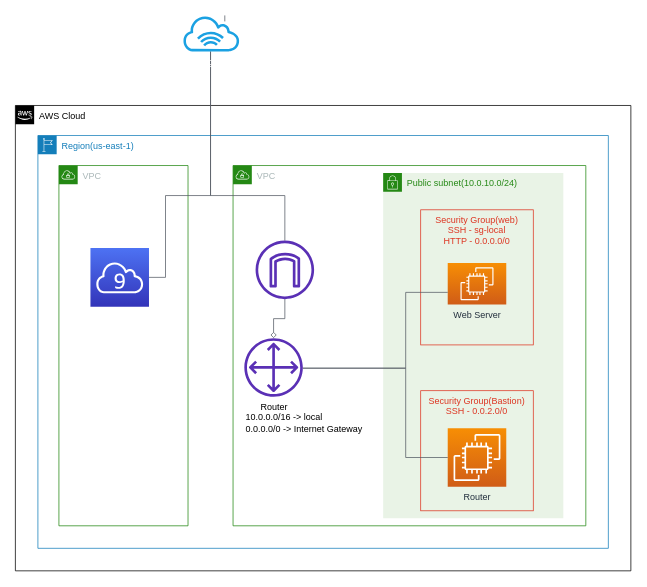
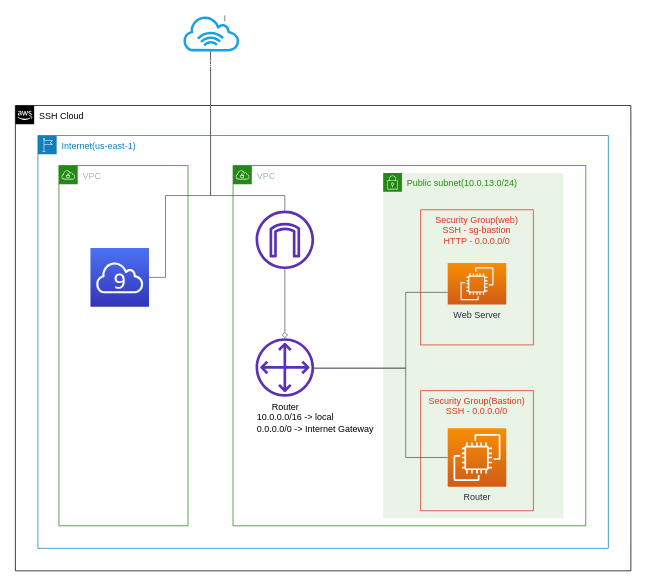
- <mxCell id="2" value="AWS Cloud" style="points=[[0,0],[0.25,0],[0.5,0],[0.75,0],[1,0],[1,0.25],[1,0.5],[1,0.75],[1,1],[0.75,1],[0.5,1],[0.25,1],[0,1],[0,0.75],[0,0.5],[0,0.25]];outlineConnect=0;html=1;whiteSpace=wrap;fontSize=12;fontStyle=0;shape=mxgraph.aws4.group;grIcon=mxgraph.aws4.group_aws_cloud_alt;verticalAlign=top;align=left;spacingLeft=30;dashed=0;" vertex="1" parent="1"><mxGeometry x="20" y="140" width="820" height="620" as="geometry" /></mxCell>
+ <mxCell id="2" value="SSH Cloud" style="points=[[0,0],[0.25,0],[0.5,0],[0.75,0],[1,0],[1,0.25],[1,0.5],[1,0.75],[1,1],[0.75,1],[0.5,1],[0.25,1],[0,1],[0,0.75],[0,0.5],[0,0.25]];outlineConnect=0;html=1;whiteSpace=wrap;fontSize=12;fontStyle=0;shape=mxgraph.aws4.group;grIcon=mxgraph.aws4.group_aws_cloud_alt;verticalAlign=top;align=left;spacingLeft=30;dashed=0;" vertex="1" parent="1"><mxGeometry x="20" y="140" width="820" height="620" as="geometry" /></mxCell>
- <mxCell id="3" value="Region(us-east-1)" style="points=[[0,0],[0.25,0],[0.5,0],[0.75,0],[1,0],[1,0.25],[1,0.5],[1,0.75],[1,1],[0.75,1],[0.5,1],[0.25,1],[0,1],[0,0.75],[0,0.5],[0,0.25]];outlineConnect=0;gradientColor=none;html=1;whiteSpace=wrap;fontSize=12;fontStyle=0;shape=mxgraph.aws4.group;grIcon=mxgraph.aws4.group_region;strokeColor=#147EBA;fillColor=none;verticalAlign=top;align=left;spacingLeft=30;fontColor=#147EBA;dashed=0;" vertex="1" parent="1"><mxGeometry x="50" y="180" width="760" height="550" as="geometry" /></mxCell>
+ <mxCell id="3" value="Internet(us-east-1)" style="points=[[0,0],[0.25,0],[0.5,0],[0.75,0],[1,0],[1,0.25],[1,0.5],[1,0.75],[1,1],[0.75,1],[0.5,1],[0.25,1],[0,1],[0,0.75],[0,0.5],[0,0.25]];outlineConnect=0;gradientColor=none;html=1;whiteSpace=wrap;fontSize=12;fontStyle=0;shape=mxgraph.aws4.group;grIcon=mxgraph.aws4.group_region;strokeColor=#147EBA;fillColor=none;verticalAlign=top;align=left;spacingLeft=30;fontColor=#147EBA;dashed=0;" vertex="1" parent="1"><mxGeometry x="50" y="180" width="760" height="550" as="geometry" /></mxCell>
- <mxCell id="5" value="Public subnet(10.0.10.0/24)" style="points=[[0,0],[0.25,0],[0.5,0],[0.75,0],[1,0],[1,0.25],[1,0.5],[1,0.75],[1,1],[0.75,1],[0.5,1],[0.25,1],[0,1],[0,0.75],[0,0.5],[0,0.25]];outlineConnect=0;gradientColor=none;html=1;whiteSpace=wrap;fontSize=12;fontStyle=0;shape=mxgraph.aws4.group;grIcon=mxgraph.aws4.group_security_group;grStroke=0;strokeColor=#248814;fillColor=#E9F3E6;verticalAlign=top;align=left;spacingLeft=30;fontColor=#248814;dashed=0;" vertex="1" parent="1"><mxGeometry x="510" y="230" width="240" height="460" as="geometry" /></mxCell>
+ <mxCell id="5" value="Public subnet(10.0.13.0/24)" style="points=[[0,0],[0.25,0],[0.5,0],[0.75,0],[1,0],[1,0.25],[1,0.5],[1,0.75],[1,1],[0.75,1],[0.5,1],[0.25,1],[0,1],[0,0.75],[0,0.5],[0,0.25]];outlineConnect=0;gradientColor=none;html=1;whiteSpace=wrap;fontSize=12;fontStyle=0;shape=mxgraph.aws4.group;grIcon=mxgraph.aws4.group_security_group;grStroke=0;strokeColor=#248814;fillColor=#E9F3E6;verticalAlign=top;align=left;spacingLeft=30;fontColor=#248814;dashed=0;" vertex="1" parent="1"><mxGeometry x="510" y="230" width="240" height="460" as="geometry" /></mxCell>
- <mxCell id="7" value="Security Group(web)&#10;SSH - sg-local&#10;HTTP - 0.0.0.0/0" style="fillColor=none;strokeColor=#DD3522;verticalAlign=top;fontStyle=0;fontColor=#DD3522;" vertex="1" parent="1"><mxGeometry x="560" y="279" width="150" height="180" as="geometry" /></mxCell>
+ <mxCell id="7" value="Security Group(web)&#10;SSH - sg-bastion&#10;HTTP - 0.0.0.0/0" style="fillColor=none;strokeColor=#DD3522;verticalAlign=top;fontStyle=0;fontColor=#DD3522;" vertex="1" parent="1"><mxGeometry x="560" y="279" width="150" height="180" as="geometry" /></mxCell>
- <mxCell id="10" value="Internet Gateway" style="outlineConnect=0;gradientColor=none;fillColor=#5A30B5;strokeColor=none;dashed=0;verticalLabelPosition=bottom;verticalAlign=top;align=center;html=1;fontSize=12;fontStyle=0;aspect=fixed;pointerEvents=1;shape=mxgraph.aws4.internet_gateway;fontColor=#FFFFFF;" vertex="1" parent="1"><mxGeometry x="340" y="320" width="78" height="78" as="geometry" /></mxCell>
+ <mxCell id="10" value="Internet Gateway" style="outlineConnect=0;gradientColor=none;fillColor=#5A30B5;strokeColor=none;dashed=0;verticalLabelPosition=bottom;verticalAlign=top;align=center;html=1;fontSize=12;fontStyle=0;aspect=fixed;pointerEvents=1;shape=mxgraph.aws4.internet_gateway;fontColor=#FFFFFF;" vertex="1" parent="1"><mxGeometry x="340" y="280" width="78" height="78" as="geometry" /></mxCell>
- <mxCell id="9" value="&amp;nbsp; &amp;nbsp; &amp;nbsp; Router&lt;br&gt;10.0.0.0/16 -&amp;gt; local&lt;br&gt;&lt;div&gt;&lt;span&gt;0.0.0.0/0 -&amp;gt; Internet Gateway&lt;/span&gt;&lt;/div&gt;" style="outlineConnect=0;gradientColor=none;fillColor=#5A30B5;strokeColor=none;dashed=0;verticalLabelPosition=bottom;verticalAlign=top;align=left;html=1;fontSize=12;fontStyle=0;aspect=fixed;pointerEvents=1;shape=mxgraph.aws4.customer_gateway;" vertex="1" parent="1"><mxGeometry x="325" y="450" width="78" height="78" as="geometry" /></mxCell>
+ <mxCell id="9" value="&amp;nbsp; &amp;nbsp; &amp;nbsp; Router&lt;br&gt;10.0.0.0/16 -&amp;gt; local&lt;br&gt;&lt;div&gt;&lt;span&gt;0.0.0.0/0 -&amp;gt; Internet Gateway&lt;/span&gt;&lt;/div&gt;" style="outlineConnect=0;gradientColor=none;fillColor=#5A30B5;strokeColor=none;dashed=0;verticalLabelPosition=bottom;verticalAlign=top;align=left;html=1;fontSize=12;fontStyle=0;aspect=fixed;pointerEvents=1;shape=mxgraph.aws4.customer_gateway;" vertex="1" parent="1"><mxGeometry x="340" y="450" width="78" height="78" as="geometry" /></mxCell>
- <mxCell id="6" value="Security Group(Bastion)&#10;SSH - 0.0.2.0/0" style="fillColor=none;strokeColor=#DD3522;verticalAlign=top;fontStyle=0;fontColor=#DD3522;" vertex="1" parent="1"><mxGeometry x="560" y="520" width="150" height="160" as="geometry" /></mxCell>
+ <mxCell id="6" value="Security Group(Bastion)&#10;SSH - 0.0.0.0/0" style="fillColor=none;strokeColor=#DD3522;verticalAlign=top;fontStyle=0;fontColor=#DD3522;" vertex="1" parent="1"><mxGeometry x="560" y="520" width="150" height="160" as="geometry" /></mxCell>
